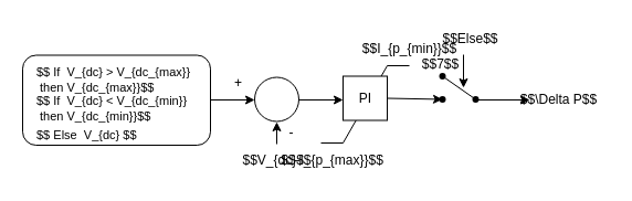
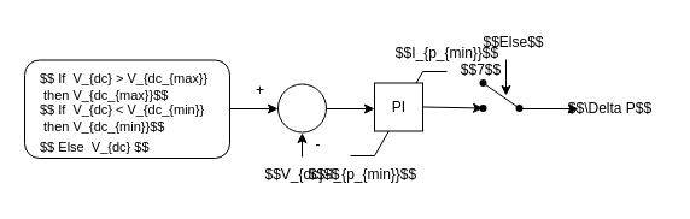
- <mxCell id="17" value="$$-I_{p_{max}}$$" style="text;html=1;align=center;verticalAlign=middle;resizable=0;points=[];autosize=1;strokeColor=none;fillColor=none;" parent="1" vertex="1"><mxGeometry x="240" y="130" width="120" height="30" as="geometry" /></mxCell>
+ <mxCell id="17" value="$$-I_{p_{min}}$$" style="text;html=1;align=center;verticalAlign=middle;resizable=0;points=[];autosize=1;strokeColor=none;fillColor=none;" parent="1" vertex="1"><mxGeometry x="240" y="130" width="120" height="30" as="geometry" /></mxCell>
